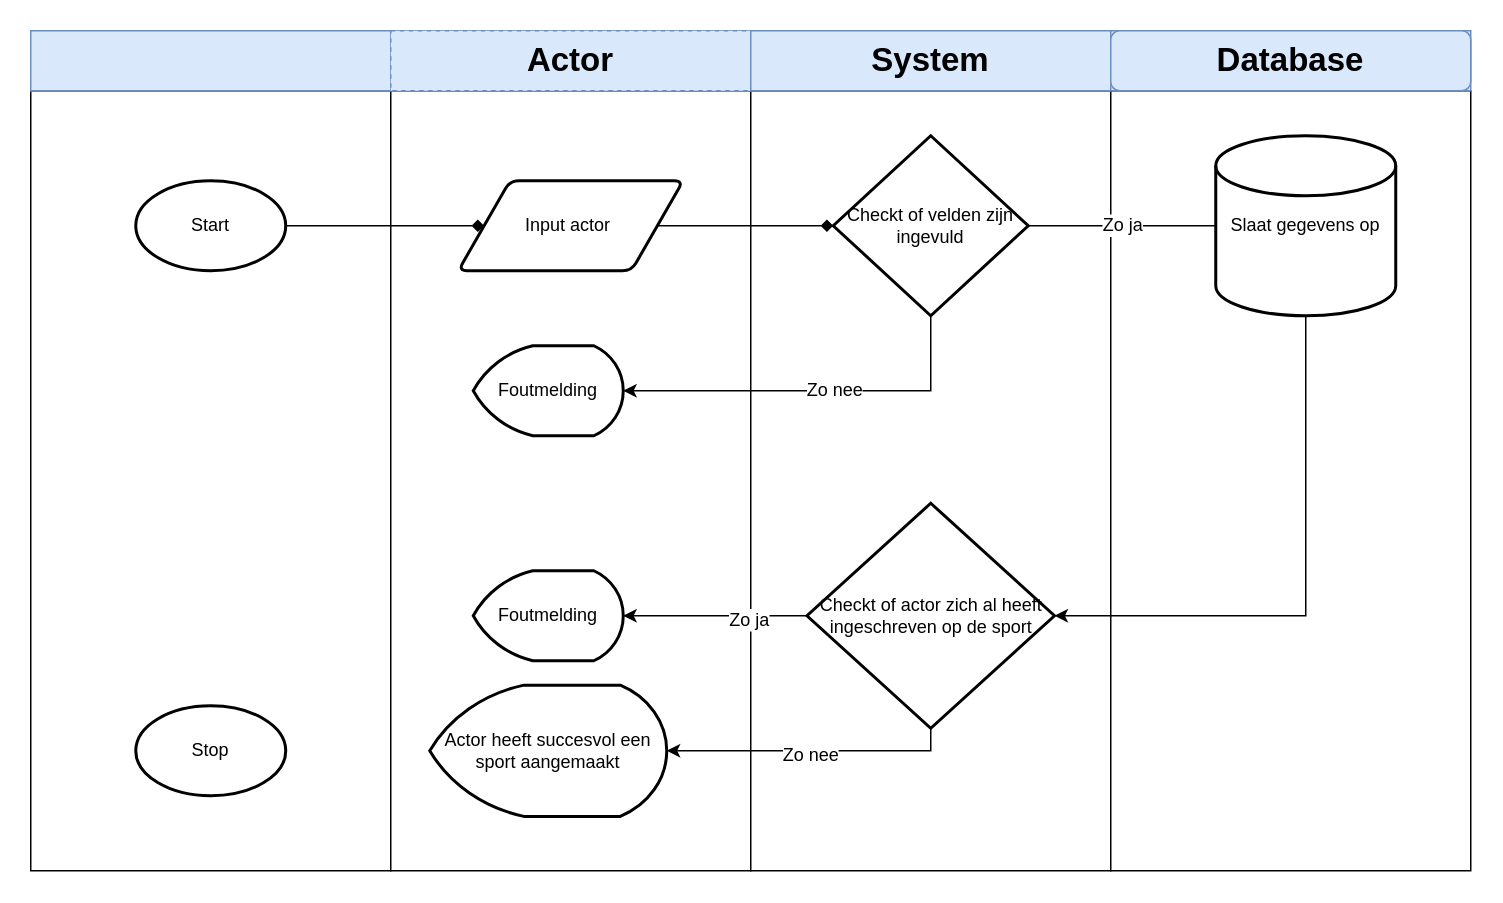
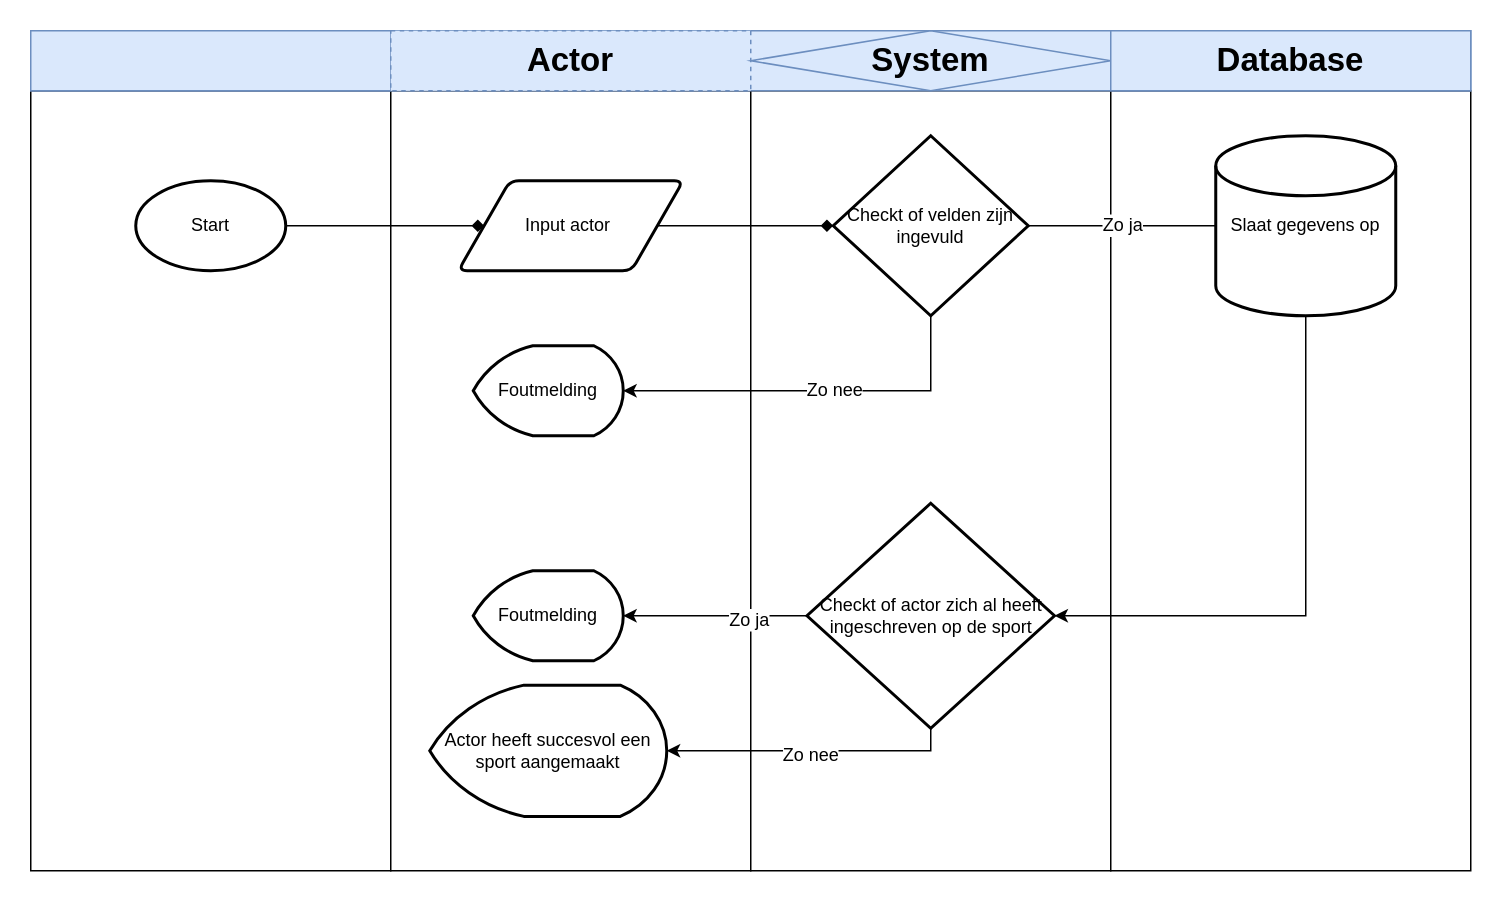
- <mxCell id="9" value="&lt;b&gt;&lt;font style=&quot;font-size: 22px&quot;&gt;System&lt;/font&gt;&lt;/b&gt;" style="rounded=0;whiteSpace=wrap;html=1;fillColor=#dae8fc;strokeColor=#6c8ebf;" vertex="1" parent="1"><mxGeometry x="500" y="20" width="240" height="40" as="geometry" /></mxCell>
+ <mxCell id="9" value="&lt;b&gt;&lt;font style=&quot;font-size: 22px&quot;&gt;System&lt;/font&gt;&lt;/b&gt;" style="rhombus;whiteSpace=wrap;html=1;fillColor=#dae8fc;strokeColor=#6c8ebf;" vertex="1" parent="1"><mxGeometry x="500" y="20" width="240" height="40" as="geometry" /></mxCell>
- <mxCell id="10" value="&lt;b&gt;Database&lt;/b&gt;" style="whiteSpace=wrap;html=1;fontSize=22;fillColor=#dae8fc;strokeColor=#6c8ebf;rounded=1;" vertex="1" parent="1"><mxGeometry x="740" y="20" width="240" height="40" as="geometry" /></mxCell>
+ <mxCell id="10" value="&lt;b&gt;Database&lt;/b&gt;" style="rounded=0;whiteSpace=wrap;html=1;fontSize=22;fillColor=#dae8fc;strokeColor=#6c8ebf;" vertex="1" parent="1"><mxGeometry x="740" y="20" width="240" height="40" as="geometry" /></mxCell>
- <mxCell id="29" value="Stop" style="strokeWidth=2;html=1;shape=mxgraph.flowchart.start_1;whiteSpace=wrap;fontSize=12;" vertex="1" parent="1"><mxGeometry x="90" y="470" width="100" height="60" as="geometry" /></mxCell>
